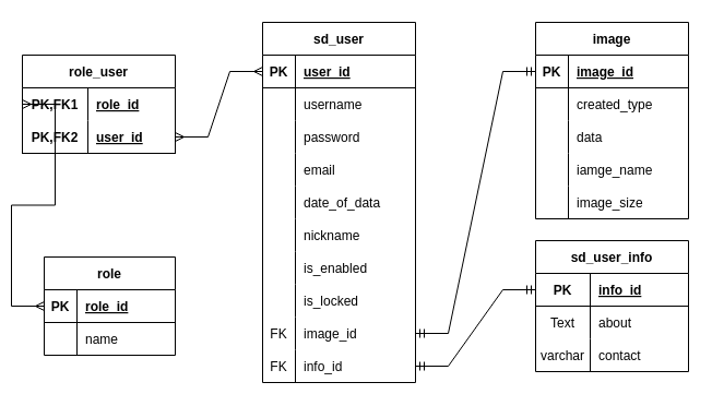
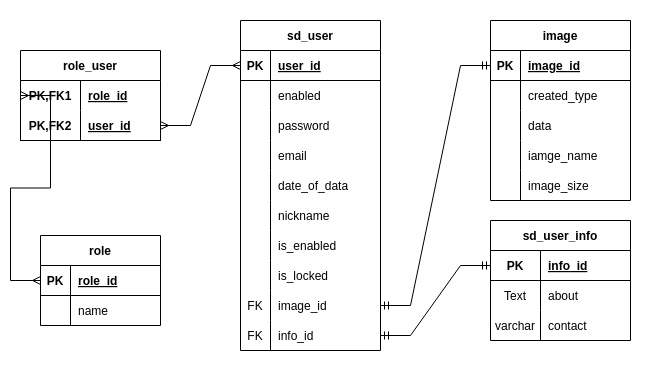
- <mxCell id="8" value="username" style="shape=partialRectangle;connectable=0;fillColor=none;top=0;left=0;bottom=0;right=0;align=left;spacingLeft=6;overflow=hidden;" parent="6" vertex="1"><mxGeometry x="30" width="110" height="30" as="geometry"><mxRectangle width="110" height="30" as="alternateBounds" /></mxGeometry></mxCell>
+ <mxCell id="8" value="enabled" style="shape=partialRectangle;connectable=0;fillColor=none;top=0;left=0;bottom=0;right=0;align=left;spacingLeft=6;overflow=hidden;" parent="6" vertex="1"><mxGeometry x="30" width="110" height="30" as="geometry"><mxRectangle width="110" height="30" as="alternateBounds" /></mxGeometry></mxCell>
